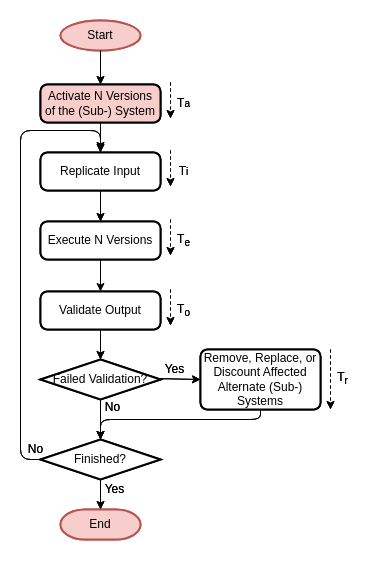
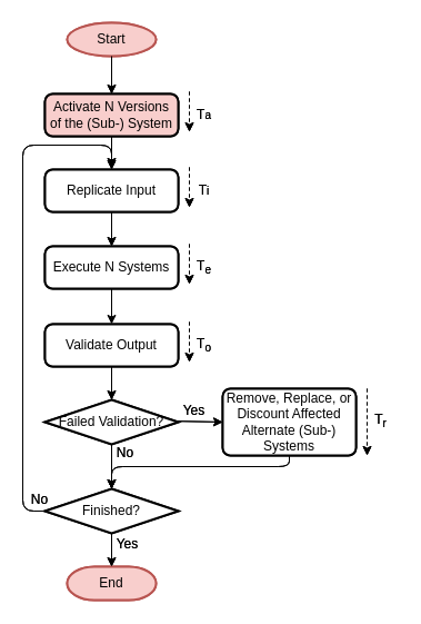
- <mxCell id="60" value="Execute N Versions" style="rounded=1;whiteSpace=wrap;html=1;absoluteArcSize=1;arcSize=14;strokeWidth=2;" parent="1" vertex="1"><mxGeometry x="40" y="221" width="120" height="38" as="geometry" /></mxCell>
+ <mxCell id="60" value="Execute N Systems" style="rounded=1;whiteSpace=wrap;html=1;absoluteArcSize=1;arcSize=14;strokeWidth=2;" parent="1" vertex="1"><mxGeometry x="40" y="221" width="120" height="38" as="geometry" /></mxCell>
